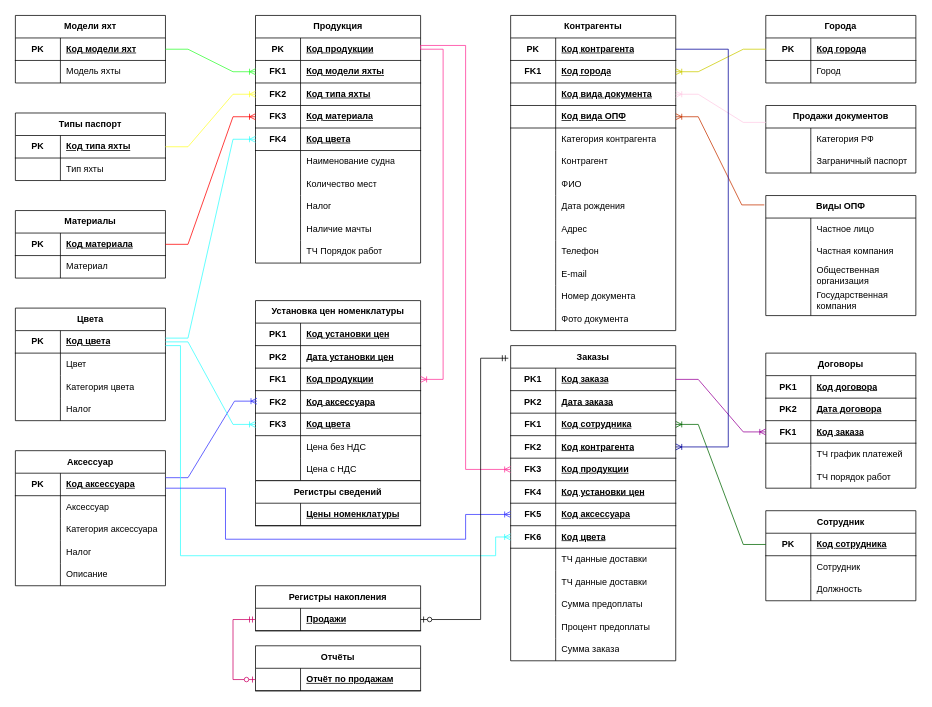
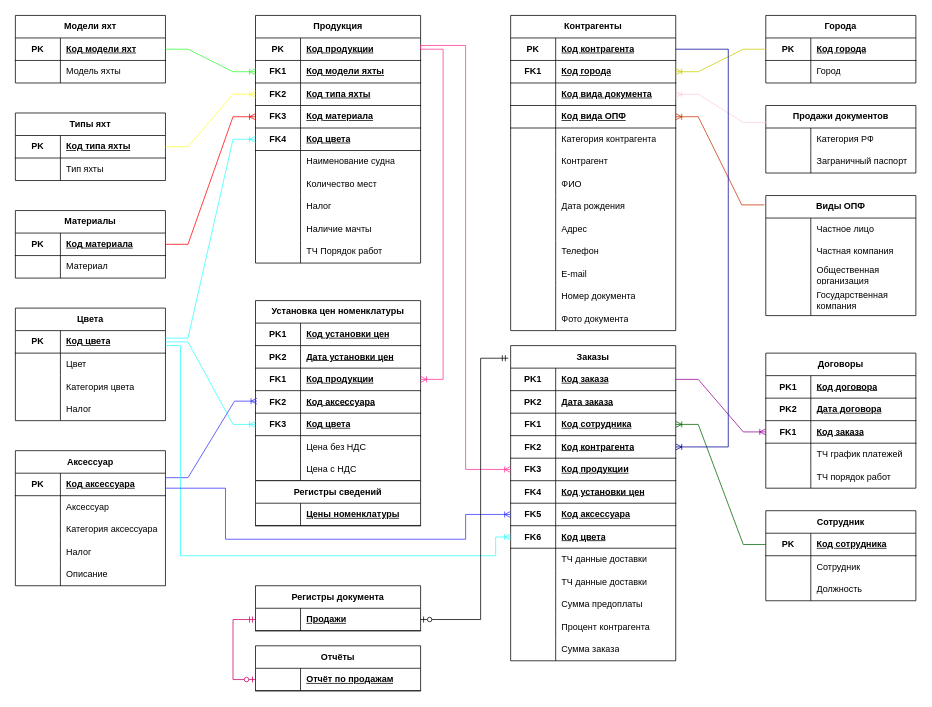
- <mxCell id="9" value="Типы паспорт" style="shape=table;startSize=30;container=1;collapsible=1;childLayout=tableLayout;fixedRows=1;rowLines=0;fontStyle=1;align=center;resizeLast=1;html=1;whiteSpace=wrap;" parent="1" vertex="1"><mxGeometry x="20" y="150" width="200" height="90" as="geometry" /></mxCell>
+ <mxCell id="9" value="Типы яхт" style="shape=table;startSize=30;container=1;collapsible=1;childLayout=tableLayout;fixedRows=1;rowLines=0;fontStyle=1;align=center;resizeLast=1;html=1;whiteSpace=wrap;" parent="1" vertex="1"><mxGeometry x="20" y="150" width="200" height="90" as="geometry" /></mxCell>
- <mxCell id="109" value="Регистры накопления" style="shape=table;startSize=30;container=1;collapsible=1;childLayout=tableLayout;fixedRows=1;rowLines=0;fontStyle=1;align=center;resizeLast=1;html=1;whiteSpace=wrap;" parent="1" vertex="1"><mxGeometry x="340" y="780" width="220" height="60" as="geometry" /></mxCell>
+ <mxCell id="109" value="Регистры документа" style="shape=table;startSize=30;container=1;collapsible=1;childLayout=tableLayout;fixedRows=1;rowLines=0;fontStyle=1;align=center;resizeLast=1;html=1;whiteSpace=wrap;" parent="1" vertex="1"><mxGeometry x="340" y="780" width="220" height="60" as="geometry" /></mxCell>
- <mxCell id="193" value="Процент предоплаты" style="shape=partialRectangle;connectable=0;fillColor=none;top=0;left=0;bottom=0;right=0;align=left;spacingLeft=6;overflow=hidden;html=1;whiteSpace=wrap;" parent="191" vertex="1"><mxGeometry x="60" width="160" height="30" as="geometry"><mxRectangle width="160" height="30" as="alternateBounds" /></mxGeometry></mxCell>
+ <mxCell id="193" value="Процент контрагента" style="shape=partialRectangle;connectable=0;fillColor=none;top=0;left=0;bottom=0;right=0;align=left;spacingLeft=6;overflow=hidden;html=1;whiteSpace=wrap;" parent="191" vertex="1"><mxGeometry x="60" width="160" height="30" as="geometry"><mxRectangle width="160" height="30" as="alternateBounds" /></mxGeometry></mxCell>
